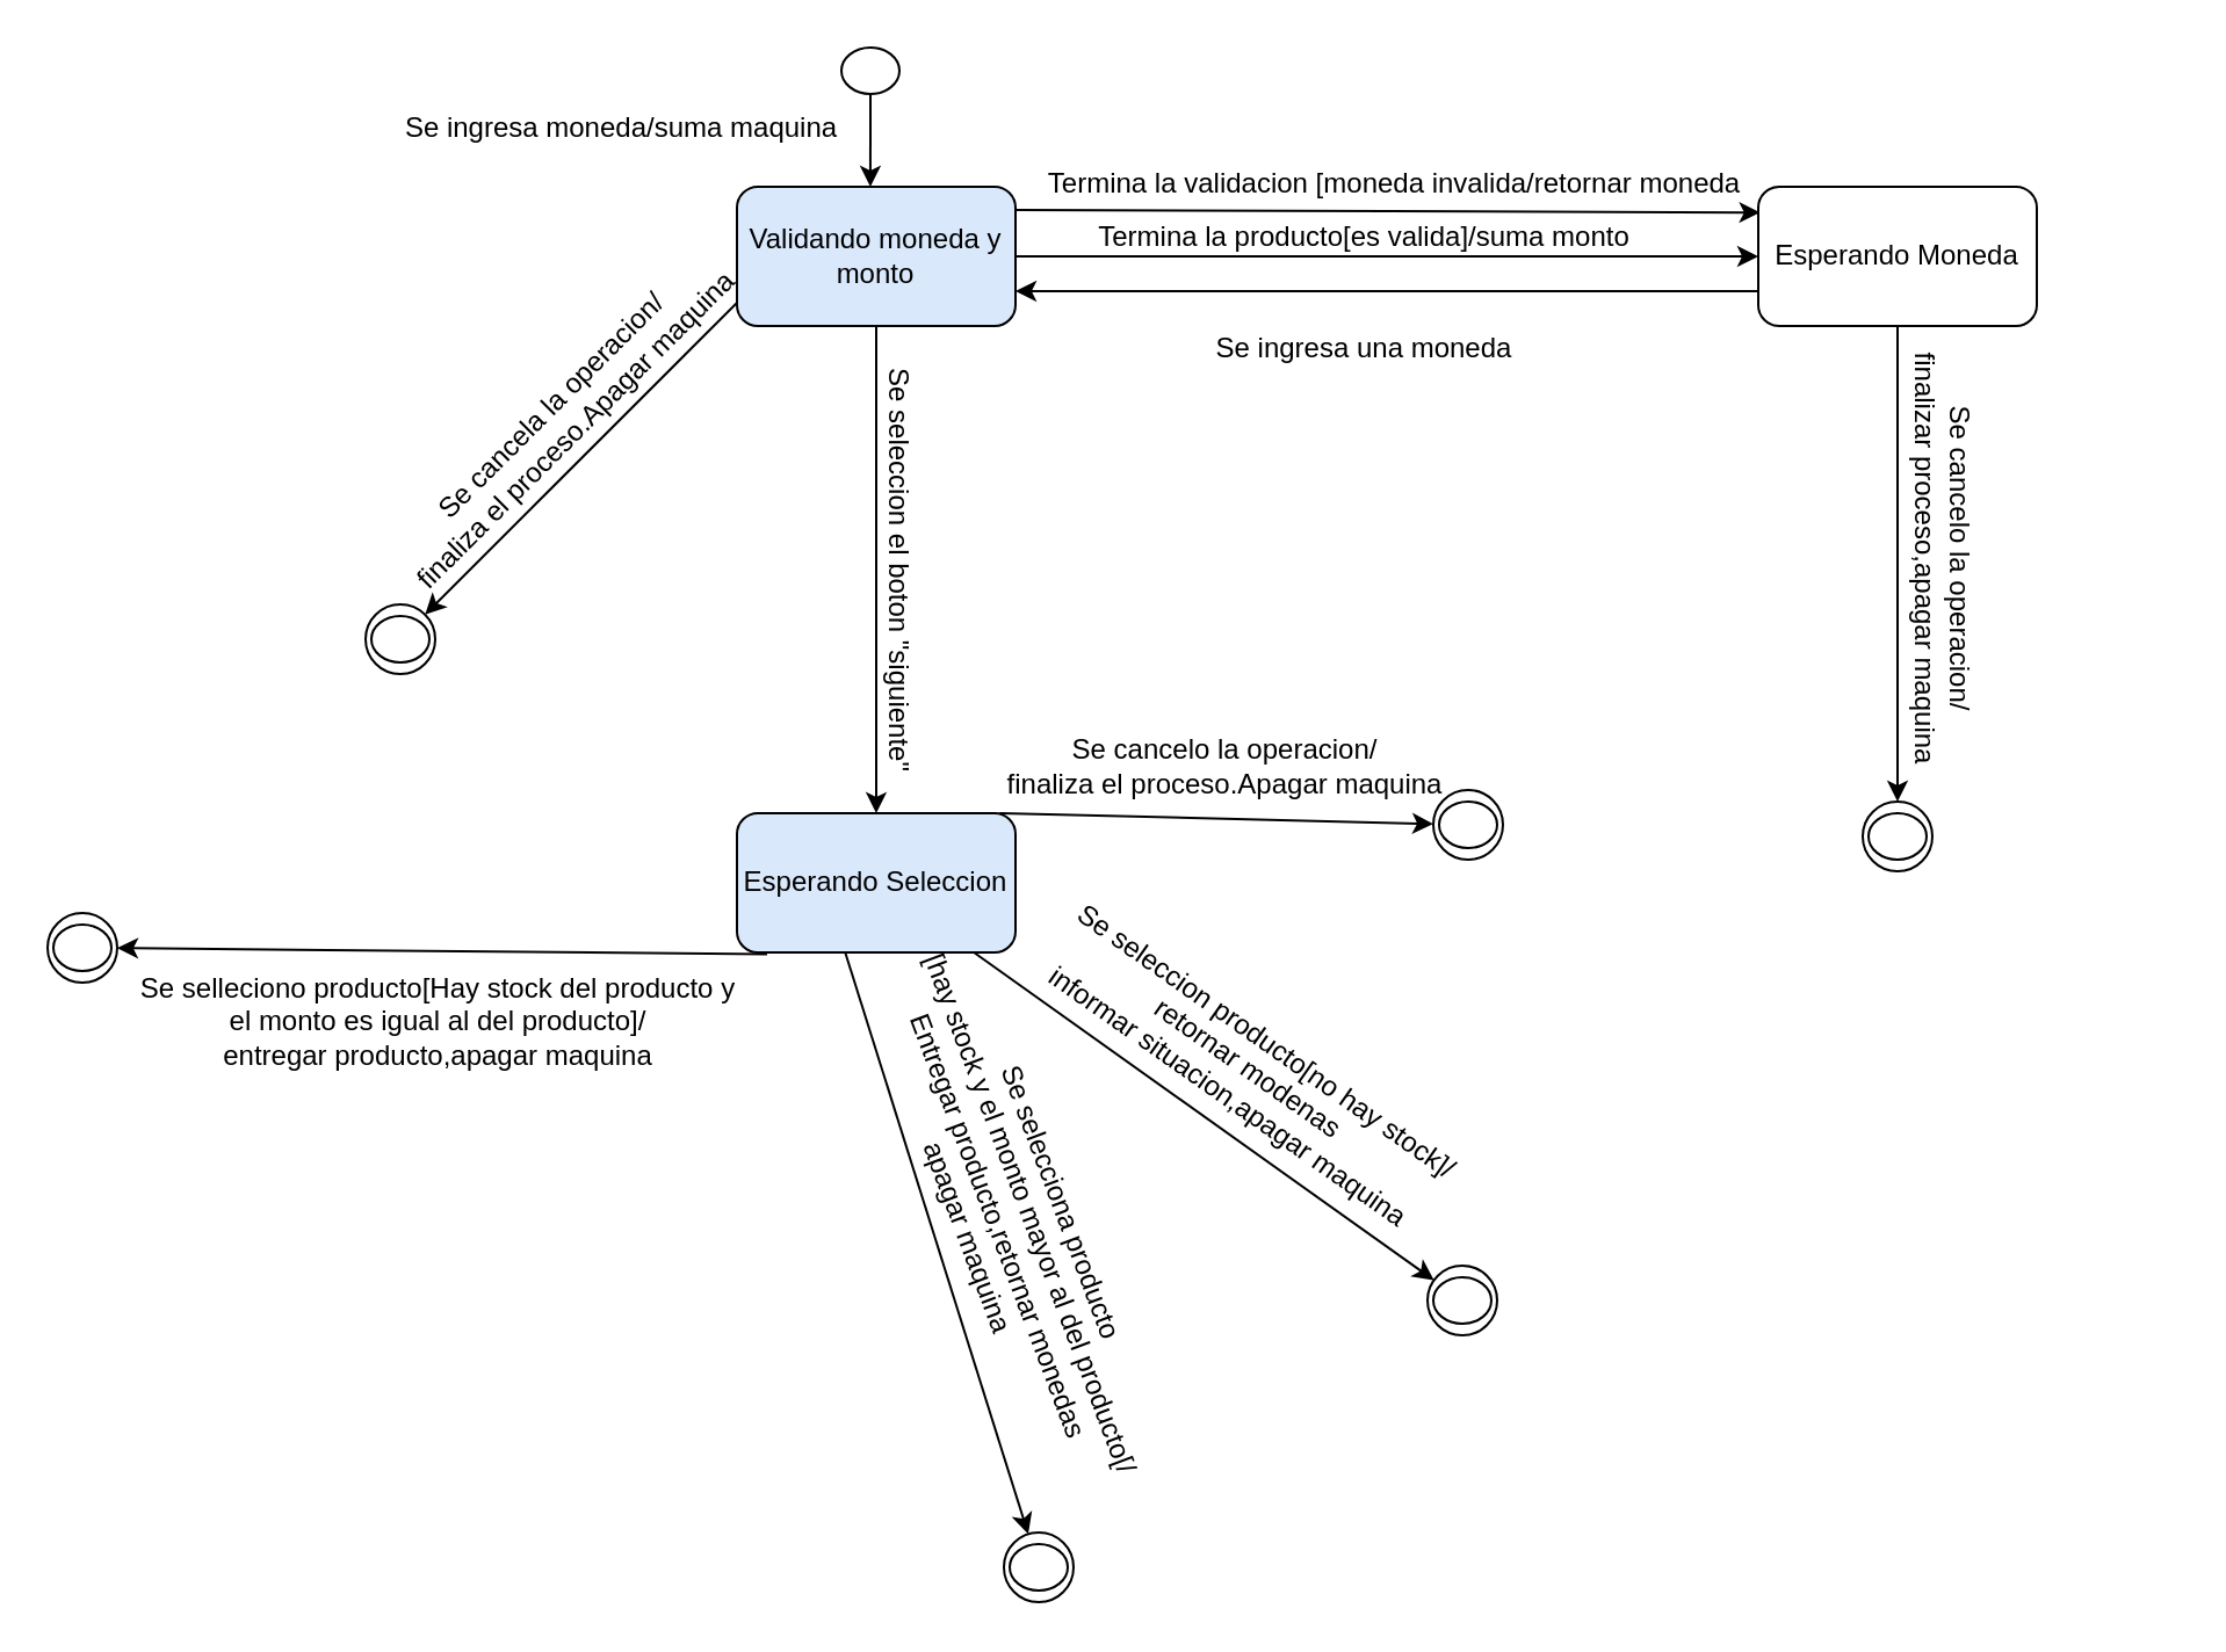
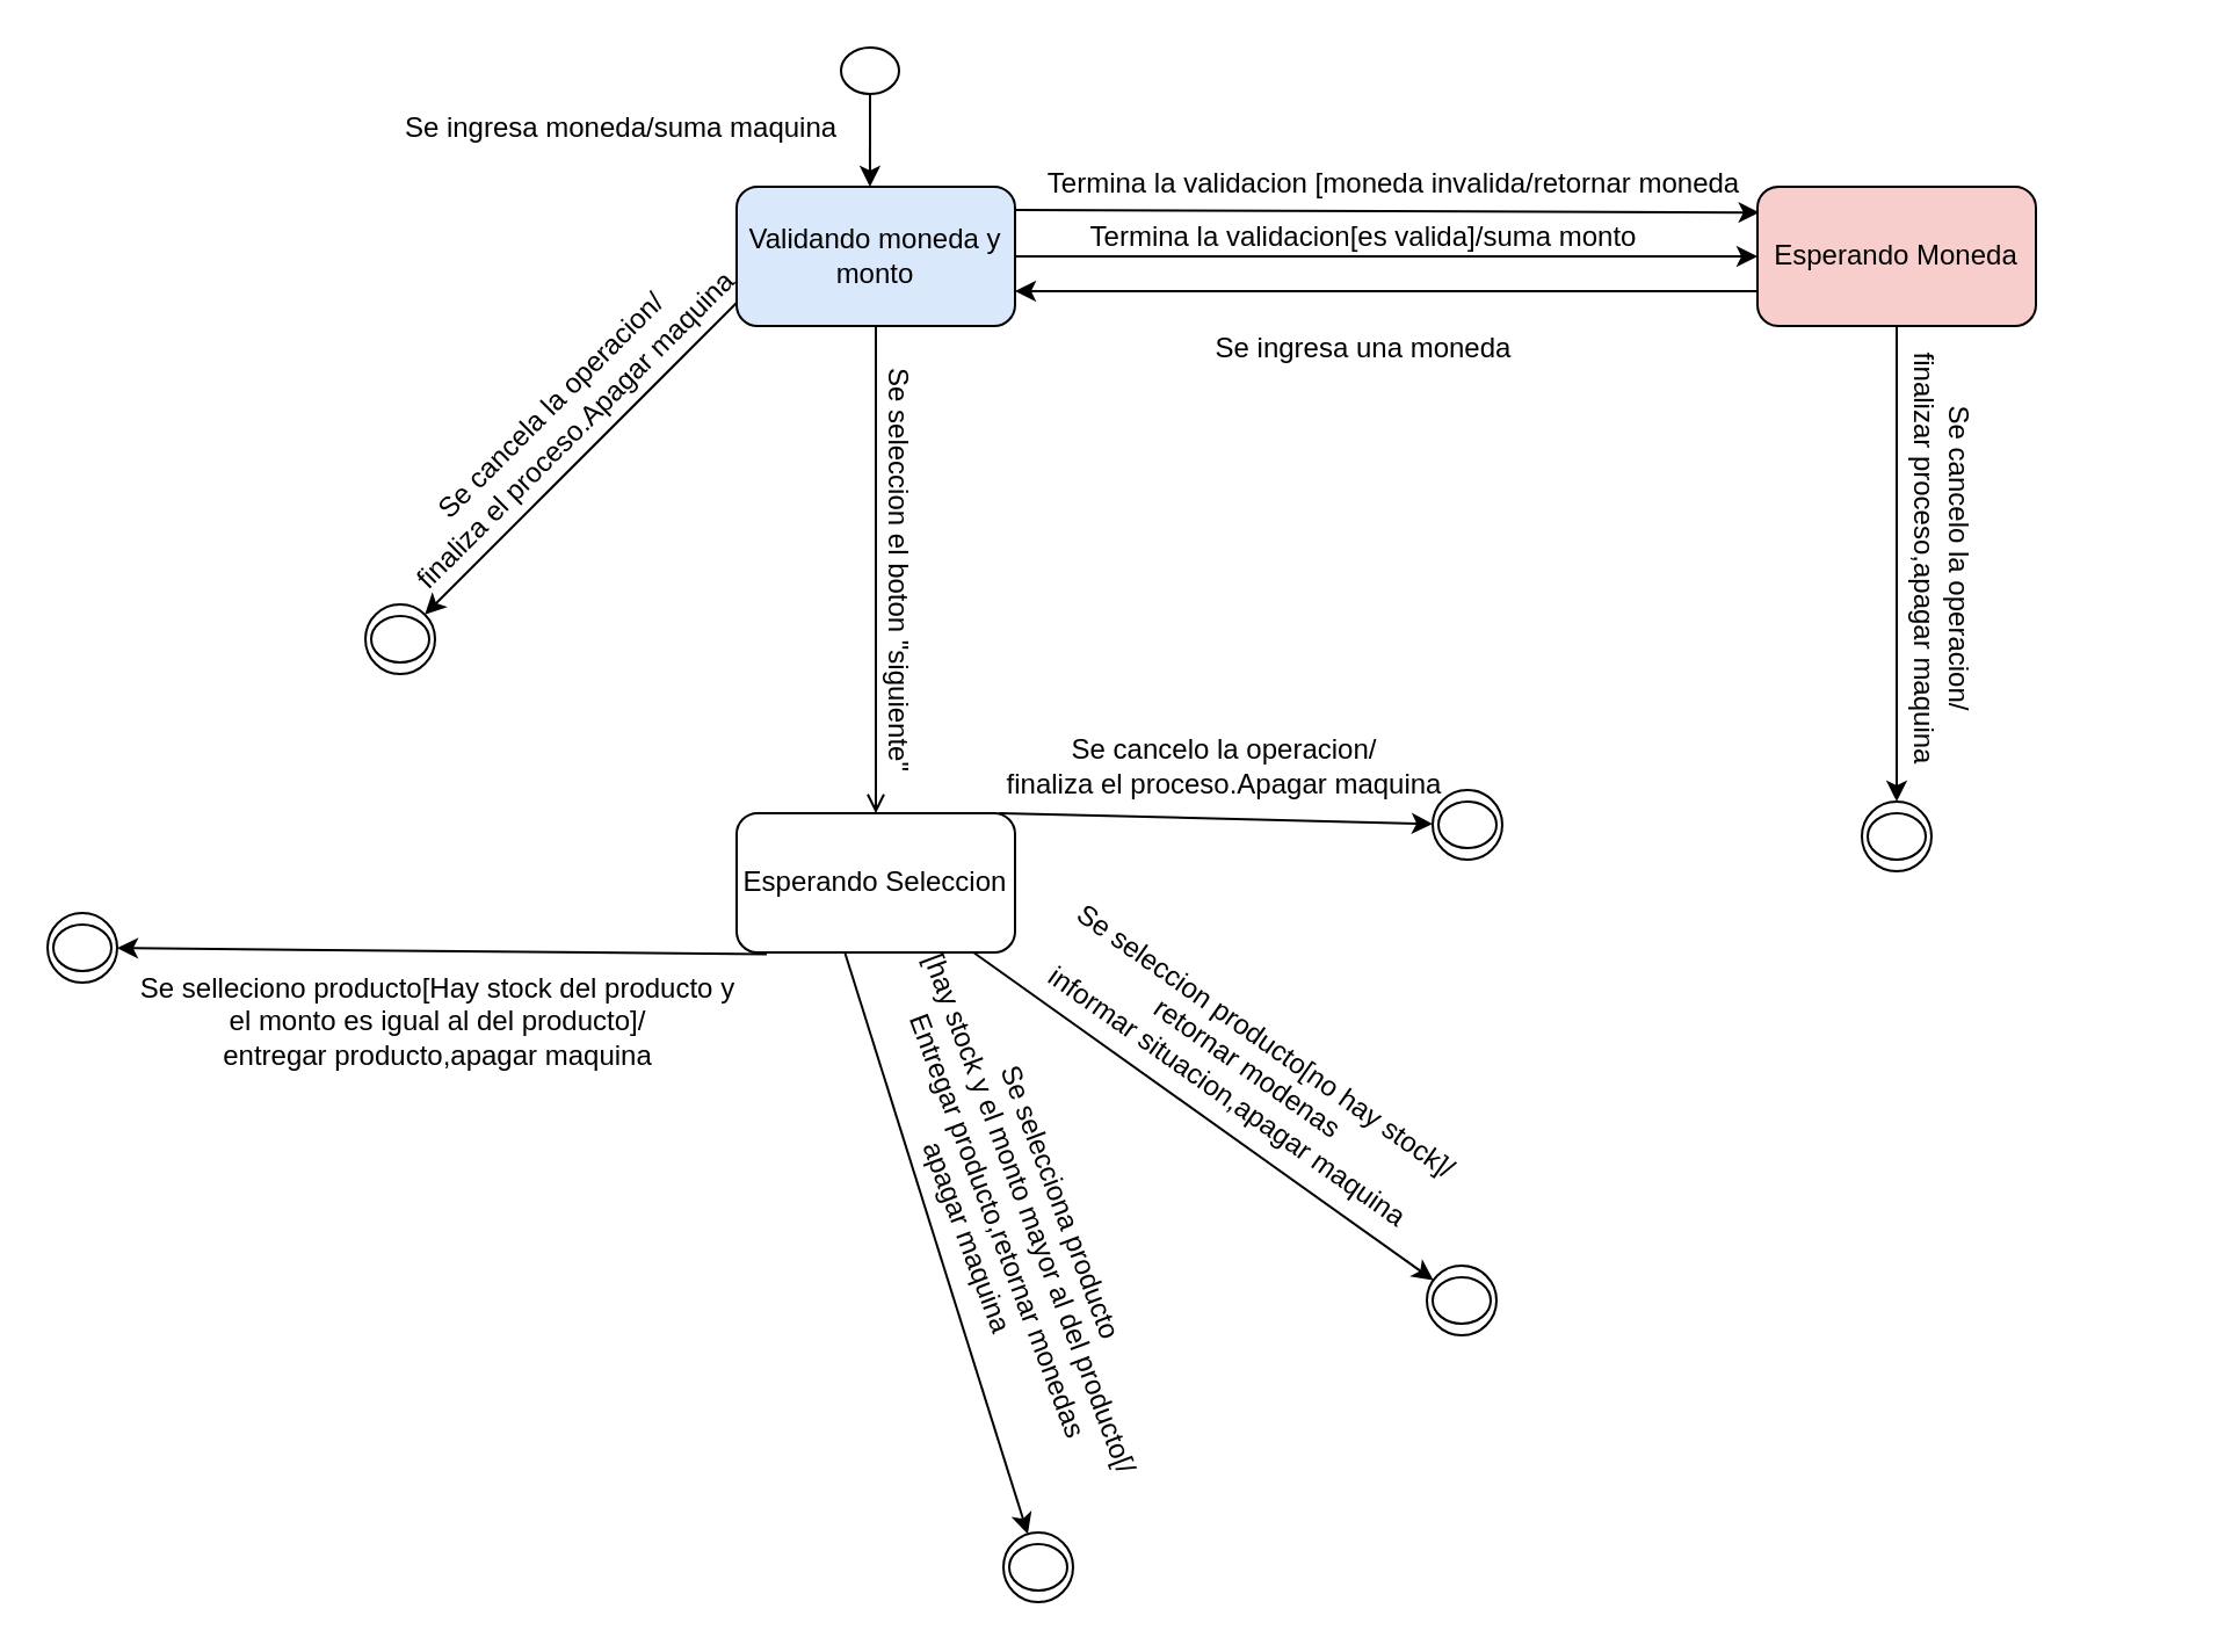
- <mxCell id="27" value="Termina la producto[es valida]/suma monto" style="text;html=1;align=center;verticalAlign=middle;resizable=0;points=[];autosize=1;strokeColor=none;fillColor=none;" vertex="1" parent="1"><mxGeometry x="457" y="87" width="260" height="30" as="geometry" /></mxCell>
+ <mxCell id="27" value="Termina la validacion[es valida]/suma monto" style="text;html=1;align=center;verticalAlign=middle;resizable=0;points=[];autosize=1;strokeColor=none;fillColor=none;" vertex="1" parent="1"><mxGeometry x="457" y="87" width="260" height="30" as="geometry" /></mxCell>
- <mxCell id="10" value="Esperando Moneda" style="rounded=1;whiteSpace=wrap;html=1;" vertex="1" parent="1"><mxGeometry x="757" y="80" width="120" height="60" as="geometry" /></mxCell>
+ <mxCell id="10" value="Esperando Moneda" style="rounded=1;whiteSpace=wrap;html=1;fillColor=#f8cecc;" vertex="1" parent="1"><mxGeometry x="757" y="80" width="120" height="60" as="geometry" /></mxCell>
- <mxCell id="2" style="edgeStyle=orthogonalEdgeStyle;rounded=0;orthogonalLoop=1;jettySize=auto;html=1;exitX=0.5;exitY=1;exitDx=0;exitDy=0;" edge="1" parent="1" source="6" target="9"><mxGeometry relative="1" as="geometry"><mxPoint x="377.276" y="240" as="targetPoint" /></mxGeometry></mxCell>
+ <mxCell id="2" style="edgeStyle=orthogonalEdgeStyle;rounded=0;orthogonalLoop=1;jettySize=auto;html=1;exitX=0.5;exitY=1;exitDx=0;exitDy=0;endArrow=open;" edge="1" parent="1" source="6" target="9"><mxGeometry relative="1" as="geometry"><mxPoint x="377.276" y="240" as="targetPoint" /></mxGeometry></mxCell>
- <mxCell id="9" value="Esperando Seleccion" style="rounded=1;whiteSpace=wrap;html=1;fillColor=#dae8fc;" vertex="1" parent="1"><mxGeometry x="317" y="350" width="120" height="60" as="geometry" /></mxCell>
+ <mxCell id="9" value="Esperando Seleccion" style="rounded=1;whiteSpace=wrap;html=1;" vertex="1" parent="1"><mxGeometry x="317" y="350" width="120" height="60" as="geometry" /></mxCell>
